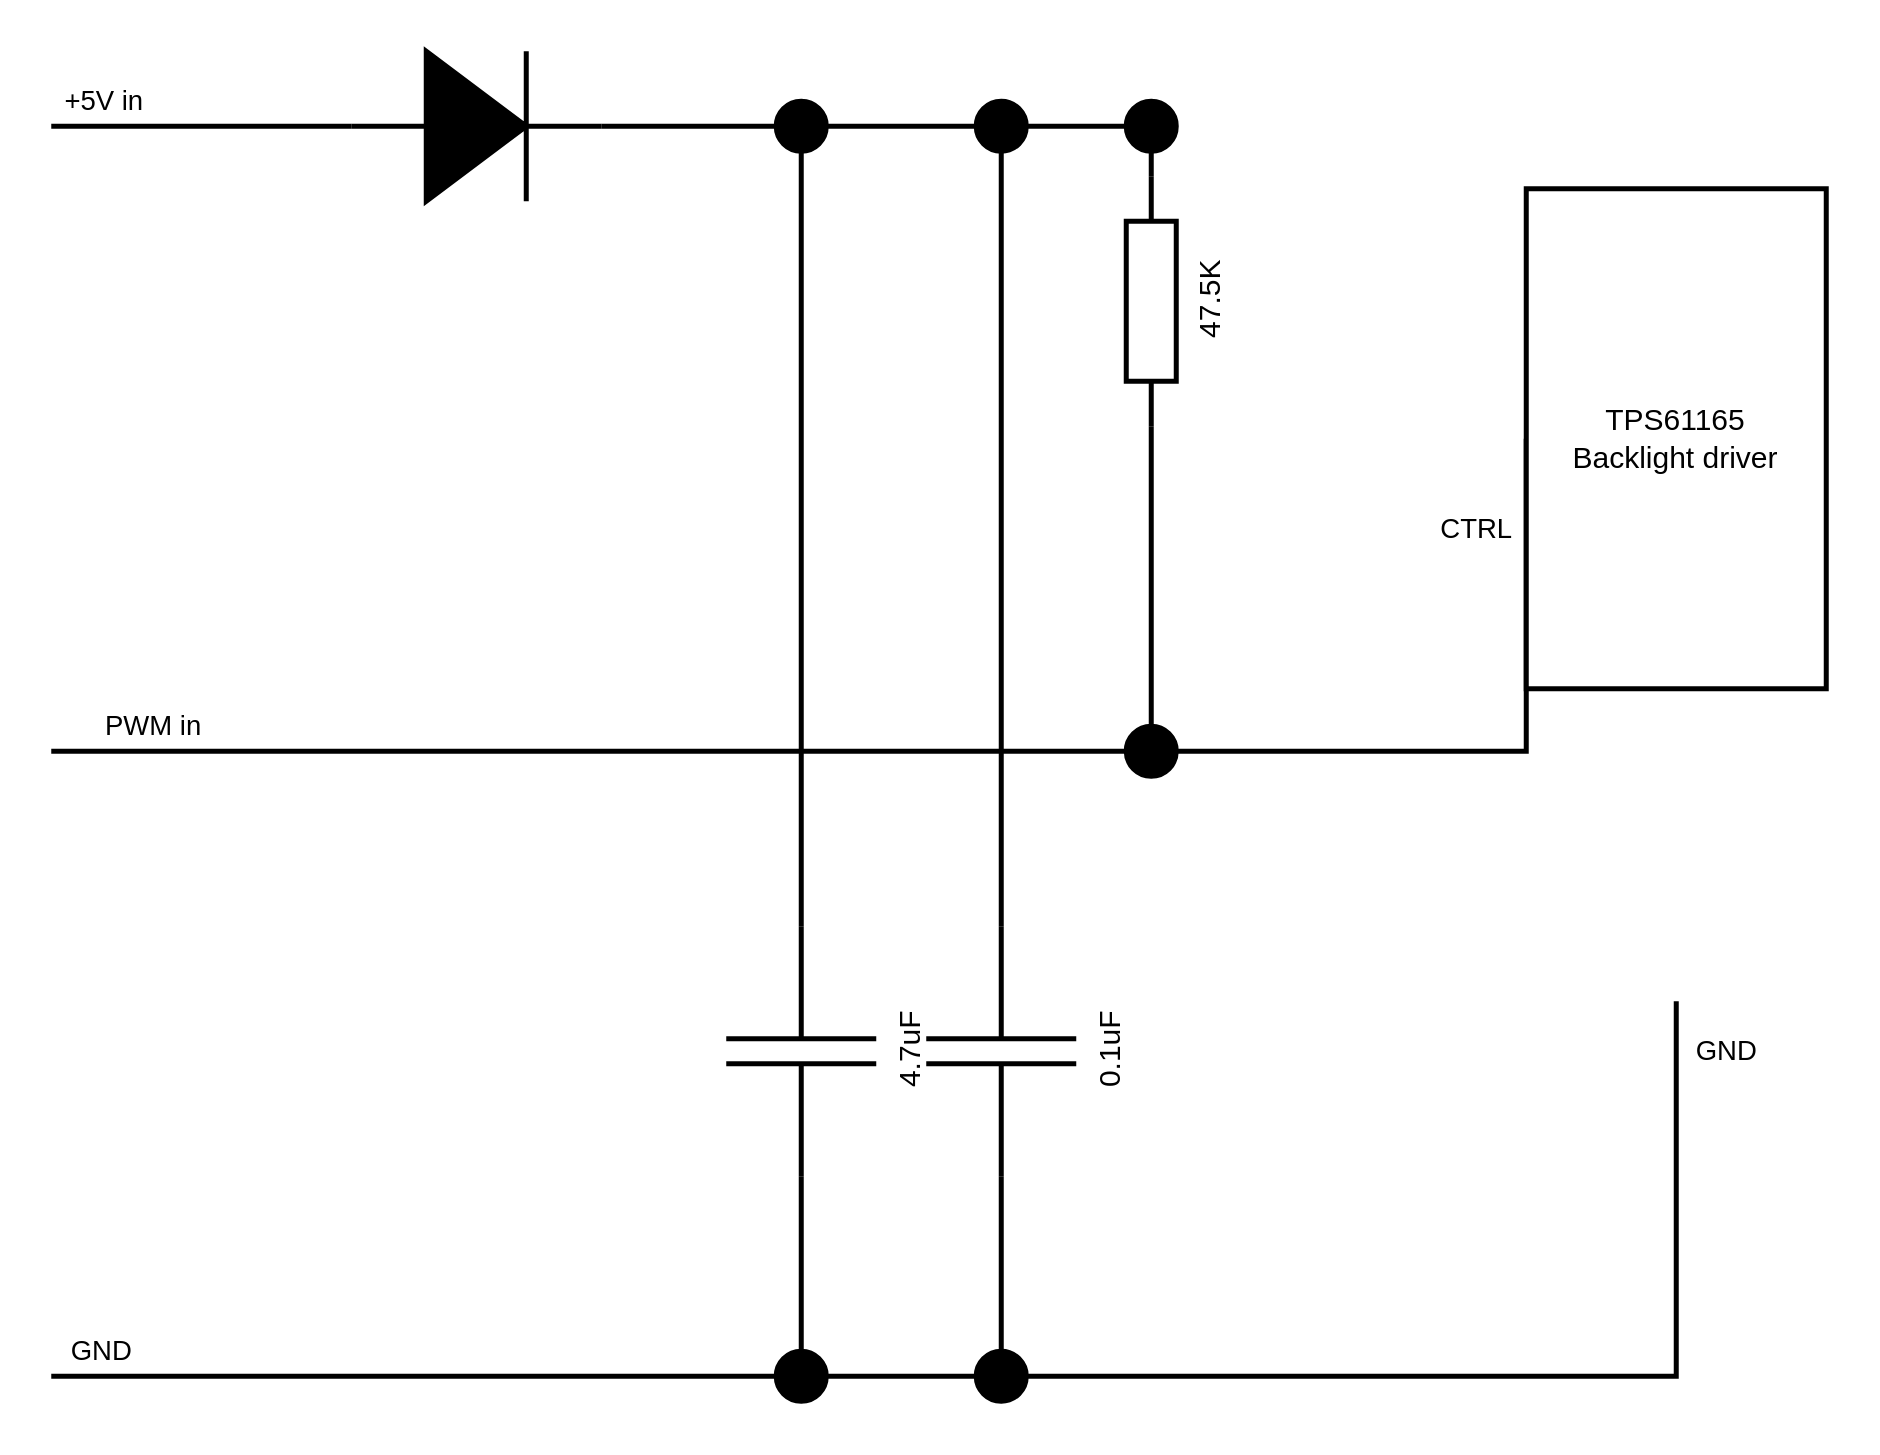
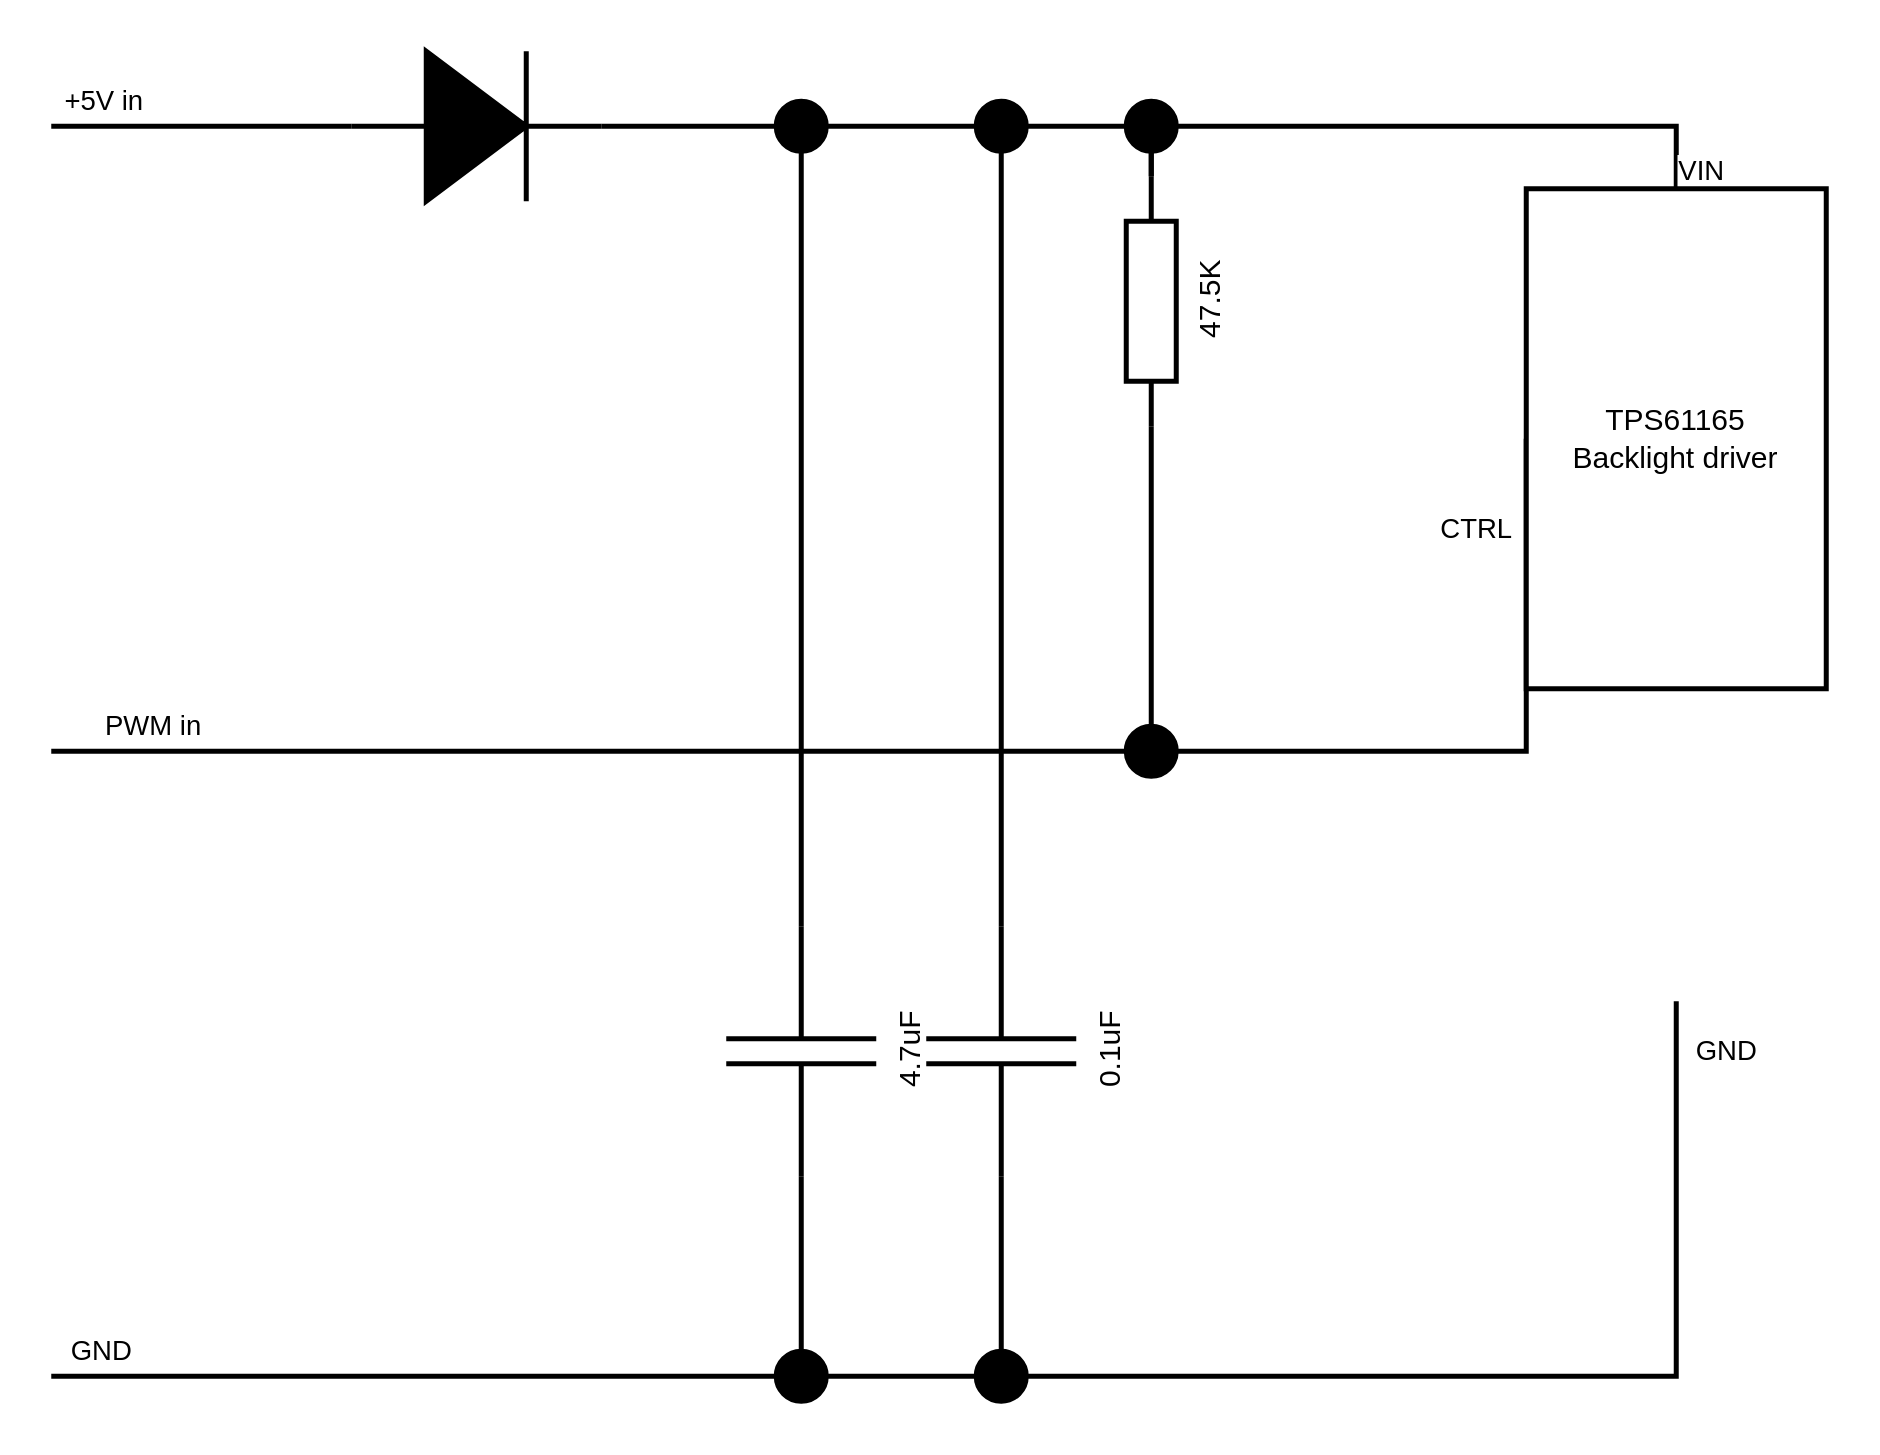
+ <mxCell id="8" value="VIN" style="edgeStyle=orthogonalEdgeStyle;rounded=0;orthogonalLoop=1;jettySize=auto;html=1;exitX=1;exitY=0.5;exitDx=0;exitDy=0;exitPerimeter=0;entryX=0.5;entryY=0;entryDx=0;entryDy=0;endArrow=none;endFill=0;strokeWidth=2;" edge="1" parent="1" source="11" target="14"><mxGeometry x="0.947" y="10" relative="1" as="geometry"><mxPoint as="offset" /></mxGeometry></mxCell>
